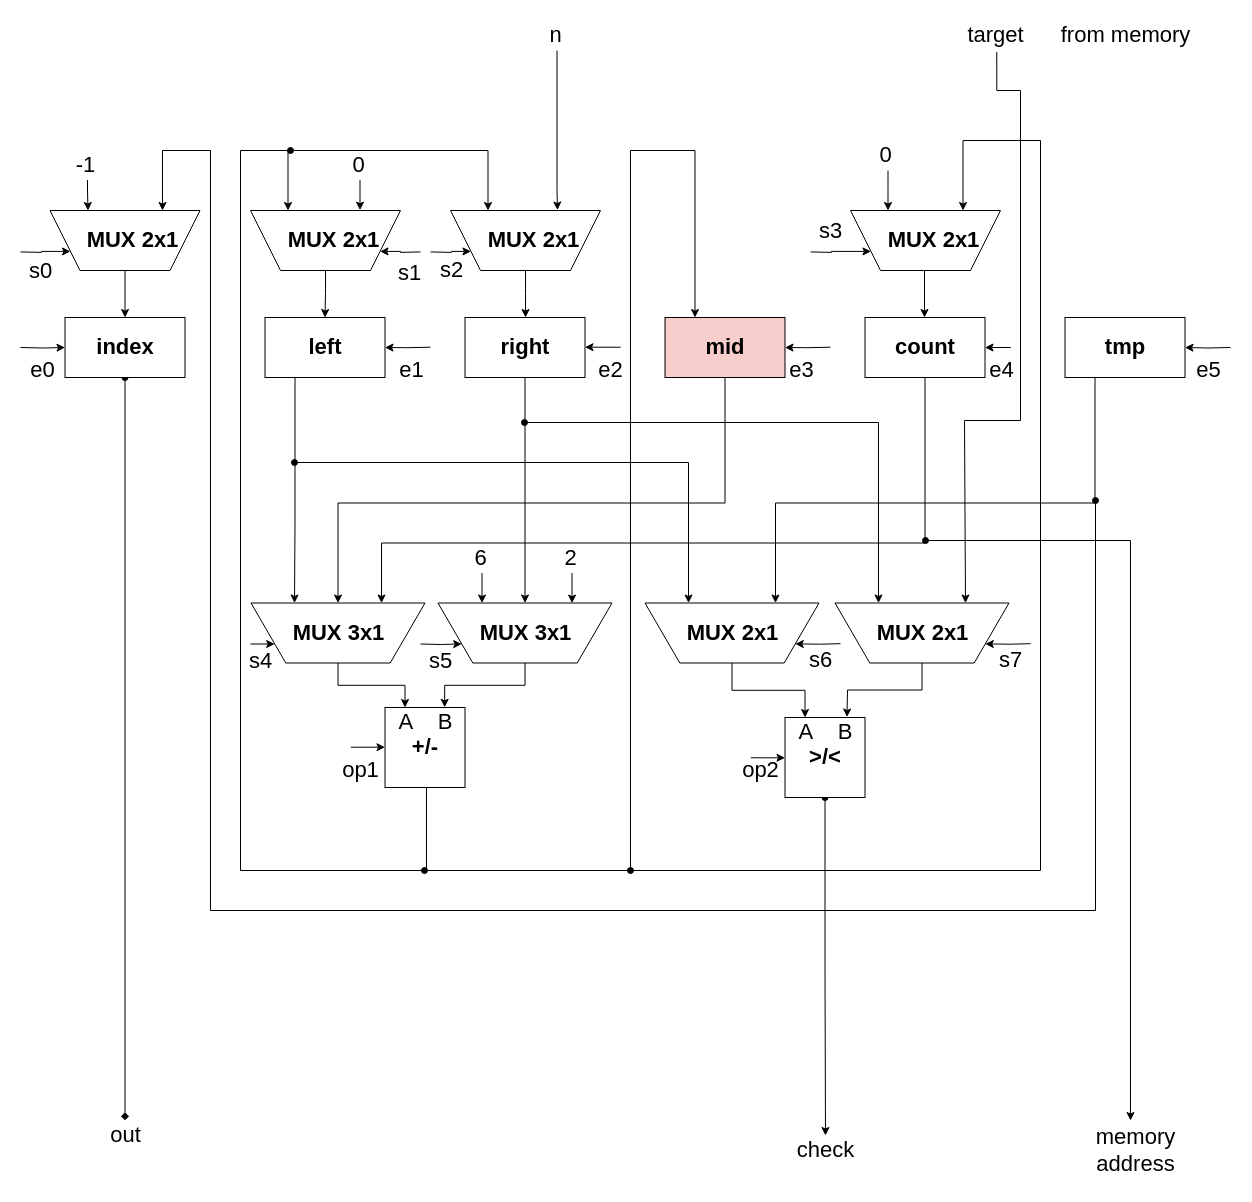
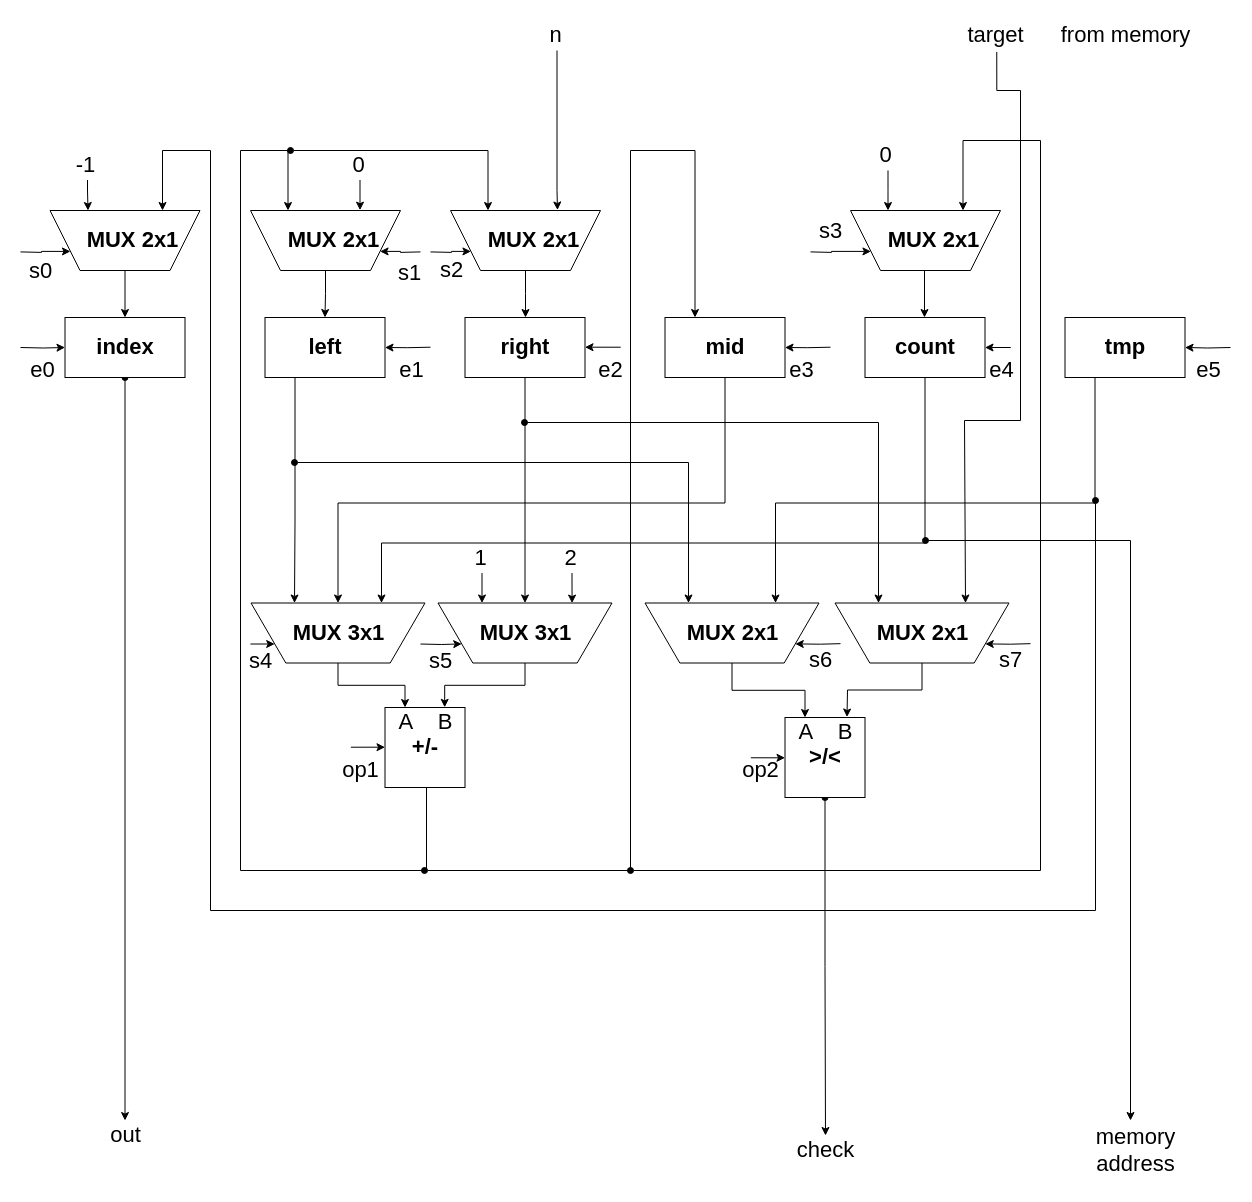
- <mxCell id="15" value="mid" style="rounded=0;whiteSpace=wrap;html=1;fontSize=22;fontStyle=1;fillColor=#f8cecc;" vertex="1" parent="1"><mxGeometry x="664.5" y="317" width="120" height="60" as="geometry" /></mxCell>
+ <mxCell id="15" value="mid" style="rounded=0;whiteSpace=wrap;html=1;fontSize=22;fontStyle=1" vertex="1" parent="1"><mxGeometry x="664.5" y="317" width="120" height="60" as="geometry" /></mxCell>
- <mxCell id="36" value="6" style="text;html=1;align=center;verticalAlign=middle;resizable=0;points=[];;autosize=1;fontSize=22;" vertex="1" parent="1"><mxGeometry x="464.5" y="542.5" width="30" height="30" as="geometry" /></mxCell>
+ <mxCell id="36" value="1" style="text;html=1;align=center;verticalAlign=middle;resizable=0;points=[];;autosize=1;fontSize=22;" vertex="1" parent="1"><mxGeometry x="464.5" y="542.5" width="30" height="30" as="geometry" /></mxCell>
- <mxCell id="2" style="edgeStyle=orthogonalEdgeStyle;rounded=0;orthogonalLoop=1;jettySize=auto;html=1;exitX=0.5;exitY=1;exitDx=0;exitDy=0;startArrow=oval;startFill=1;fontSize=22;endArrow=diamond;" edge="1" parent="1" source="4" target="81"><mxGeometry relative="1" as="geometry"><mxPoint x="125" y="1100" as="targetPoint" /></mxGeometry></mxCell>
+ <mxCell id="2" style="edgeStyle=orthogonalEdgeStyle;rounded=0;orthogonalLoop=1;jettySize=auto;html=1;exitX=0.5;exitY=1;exitDx=0;exitDy=0;startArrow=oval;startFill=1;fontSize=22;" edge="1" parent="1" source="4" target="81"><mxGeometry relative="1" as="geometry"><mxPoint x="125" y="1100" as="targetPoint" /></mxGeometry></mxCell>
